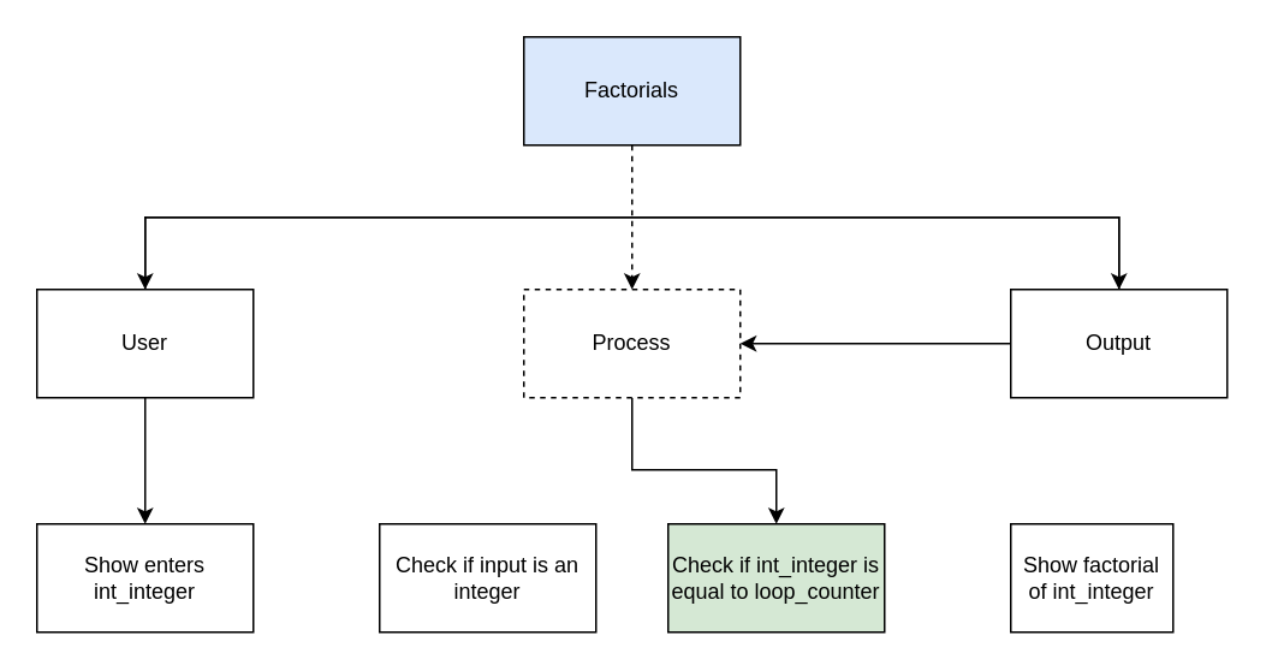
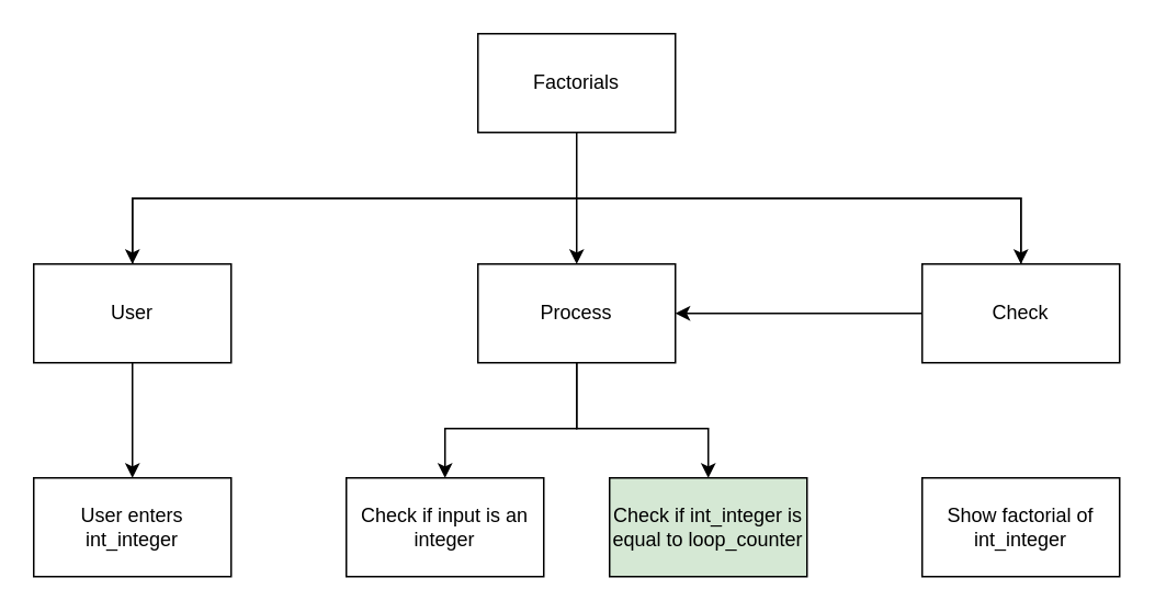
- <mxCell id="3" value="Factorials" style="rounded=0;whiteSpace=wrap;html=1;fillColor=#dae8fc;" vertex="1" parent="1"><mxGeometry x="290" y="20" width="120" height="60" as="geometry" /></mxCell>
+ <mxCell id="3" value="Factorials" style="rounded=0;whiteSpace=wrap;html=1;" vertex="1" parent="1"><mxGeometry x="290" y="20" width="120" height="60" as="geometry" /></mxCell>
- <mxCell id="2" style="edgeStyle=none;html=1;entryX=0.5;entryY=0;entryDx=0;entryDy=0;rounded=0;dashed=1;" edge="1" parent="1" source="3" target="6"><mxGeometry relative="1" as="geometry" /></mxCell>
+ <mxCell id="2" style="edgeStyle=none;html=1;entryX=0.5;entryY=0;entryDx=0;entryDy=0;rounded=0;" edge="1" parent="1" source="3" target="6"><mxGeometry relative="1" as="geometry" /></mxCell>
- <mxCell id="6" value="Process" style="rounded=0;whiteSpace=wrap;html=1;dashed=1;" vertex="1" parent="1"><mxGeometry x="290" y="160" width="120" height="60" as="geometry" /></mxCell>
+ <mxCell id="6" value="Process" style="rounded=0;whiteSpace=wrap;html=1;" vertex="1" parent="1"><mxGeometry x="290" y="160" width="120" height="60" as="geometry" /></mxCell>
- <mxCell id="12" value="Output" style="rounded=0;whiteSpace=wrap;html=1;" vertex="1" parent="1"><mxGeometry x="560" y="160" width="120" height="60" as="geometry" /></mxCell>
+ <mxCell id="12" value="Check" style="rounded=0;whiteSpace=wrap;html=1;" vertex="1" parent="1"><mxGeometry x="560" y="160" width="120" height="60" as="geometry" /></mxCell>
+ <mxCell id="4" style="edgeStyle=none;rounded=0;html=1;entryX=0.5;entryY=0;entryDx=0;entryDy=0;" edge="1" parent="1" source="6" target="14"><mxGeometry relative="1" as="geometry"><Array as="points"><mxPoint x="350" y="260" /><mxPoint x="270" y="260" /></Array></mxGeometry></mxCell>
- <mxCell id="13" value="Show enters int_integer" style="rounded=0;whiteSpace=wrap;html=1;" vertex="1" parent="1"><mxGeometry x="20" y="290" width="120" height="60" as="geometry" /></mxCell>
+ <mxCell id="13" value="User enters int_integer" style="rounded=0;whiteSpace=wrap;html=1;" vertex="1" parent="1"><mxGeometry x="20" y="290" width="120" height="60" as="geometry" /></mxCell>
- <mxCell id="16" value="Show factorial of int_integer" style="rounded=0;whiteSpace=wrap;html=1;" vertex="1" parent="1"><mxGeometry x="560" y="290" width="90" height="60" as="geometry" /></mxCell>
+ <mxCell id="16" value="Show factorial of int_integer" style="rounded=0;whiteSpace=wrap;html=1;" vertex="1" parent="1"><mxGeometry x="560" y="290" width="120" height="60" as="geometry" /></mxCell>
